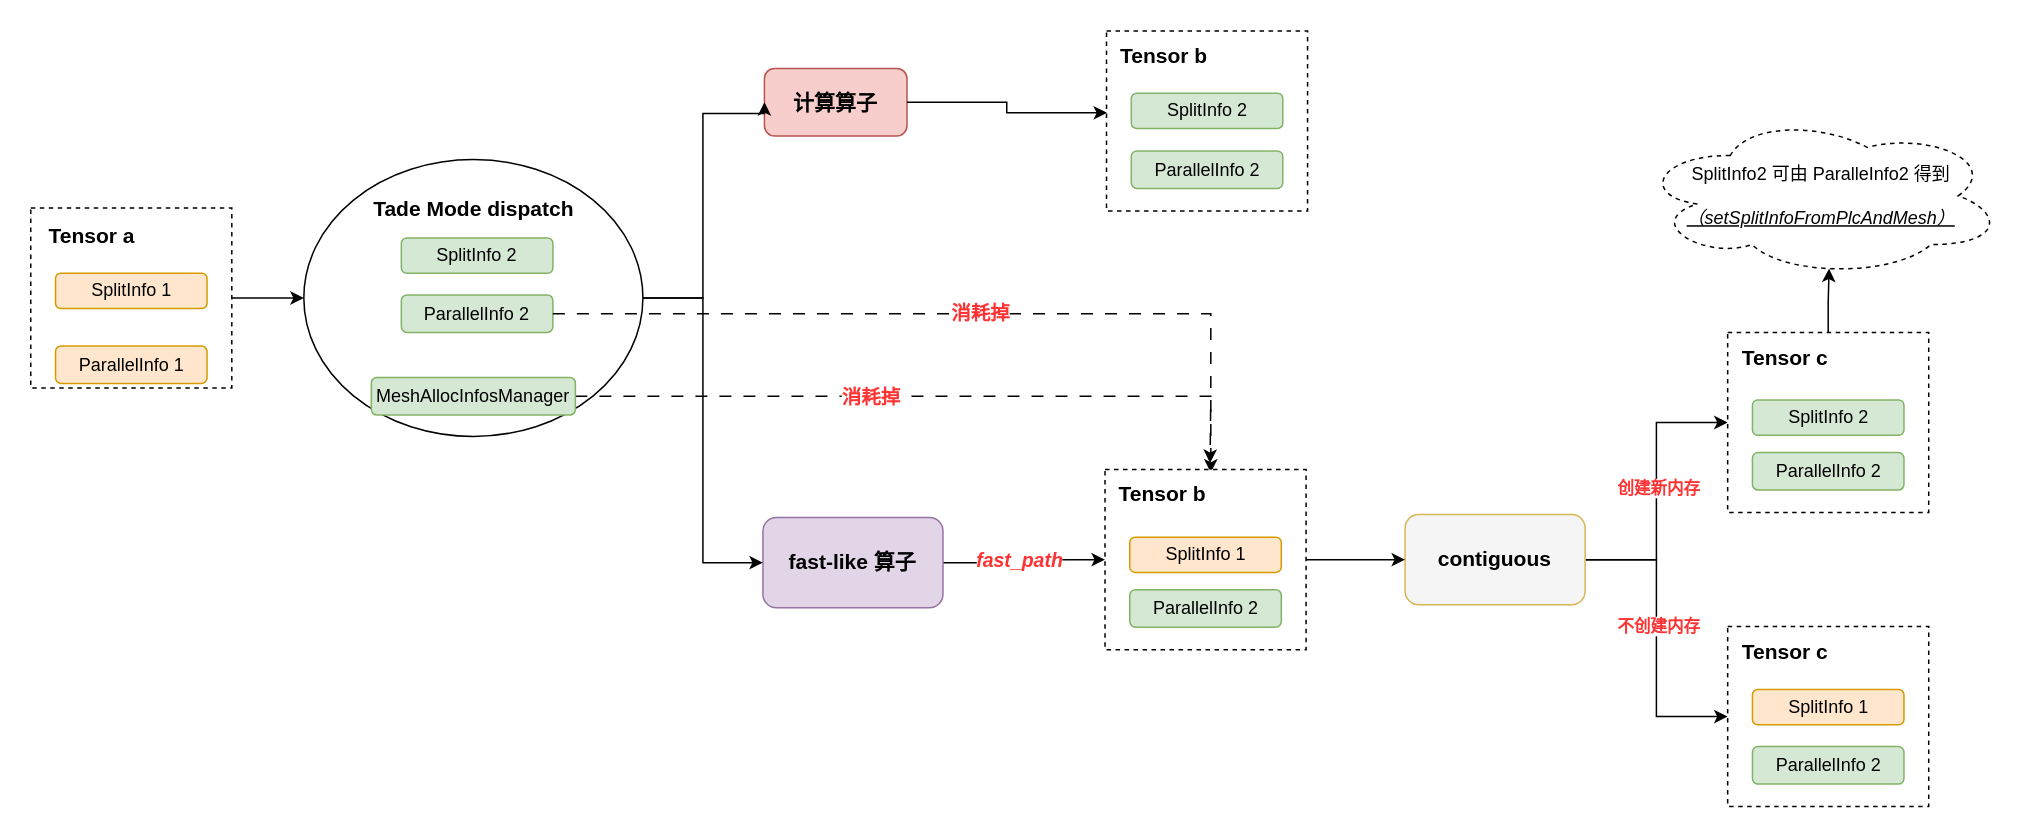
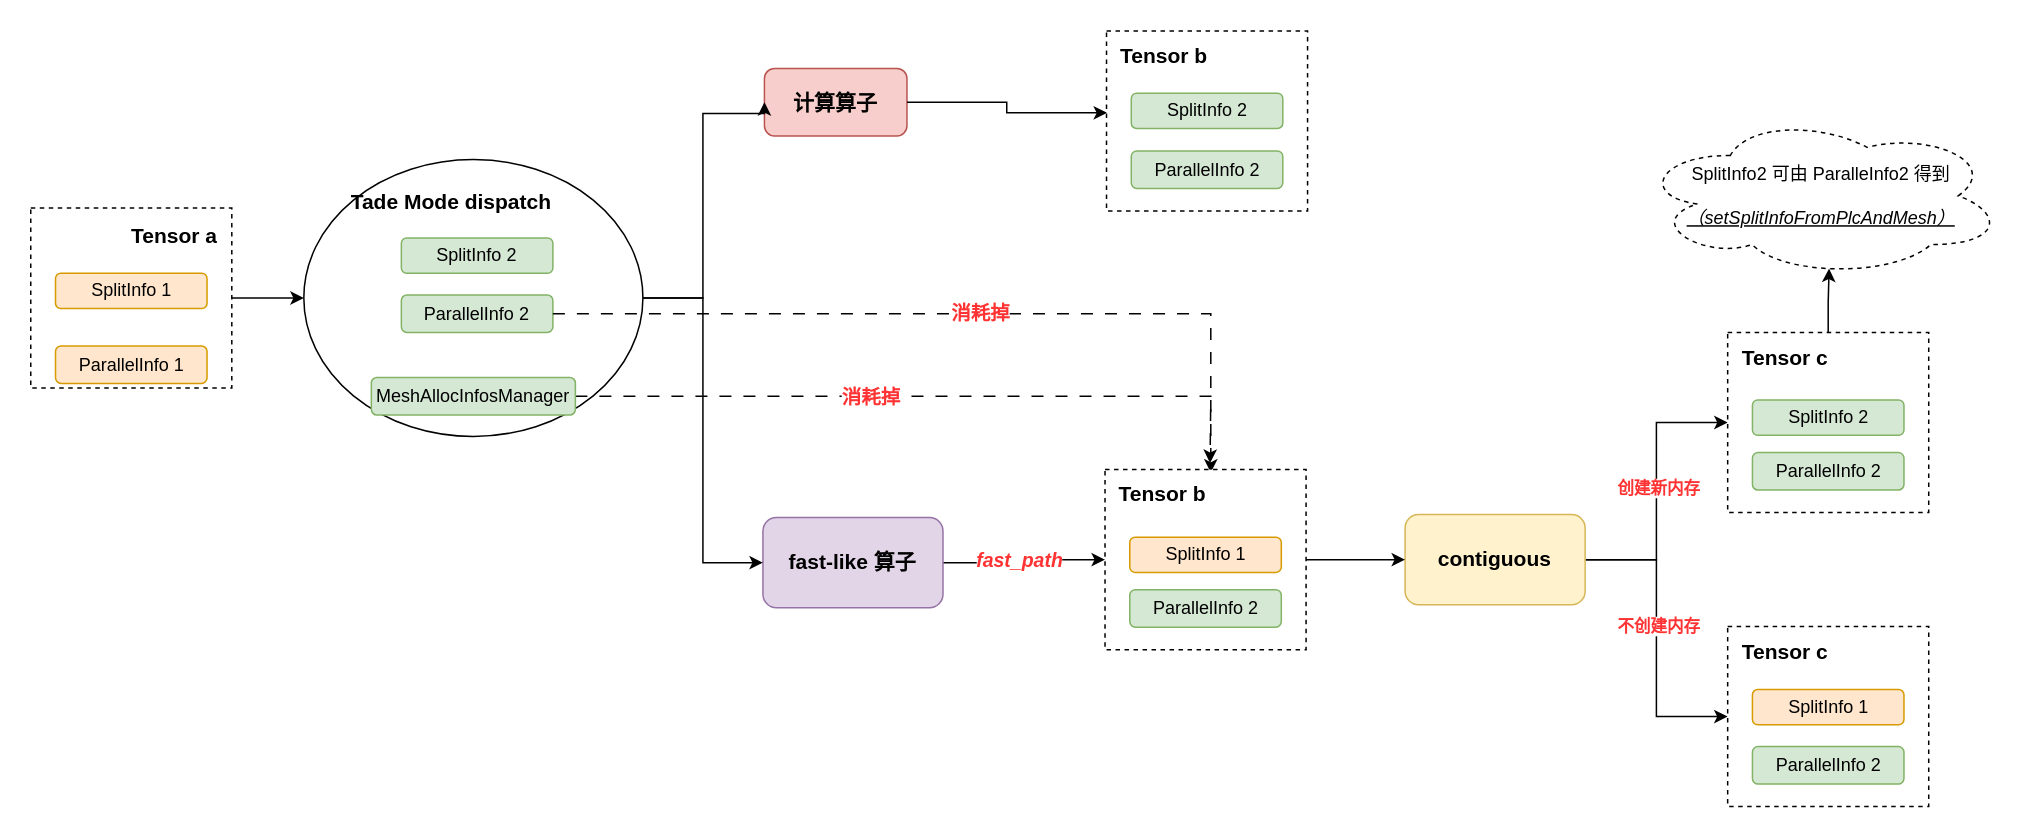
- <mxCell id="33" value="&lt;font style=&quot;font-size: 14px;&quot;&gt;&lt;b&gt;Tade Mode dispatch&lt;/b&gt;&lt;/font&gt;" style="text;html=1;align=center;verticalAlign=middle;whiteSpace=wrap;rounded=0;" parent="1" vertex="1"><mxGeometry x="245.5" y="124" width="139" height="30" as="geometry" /></mxCell>
+ <mxCell id="33" value="&lt;font style=&quot;font-size: 14px;&quot;&gt;&lt;b&gt;Tade Mode dispatch&lt;/b&gt;&lt;/font&gt;" style="text;html=1;align=center;verticalAlign=middle;whiteSpace=wrap;rounded=0;" parent="1" vertex="1"><mxGeometry x="230.5" y="119" width="139" height="30" as="geometry" /></mxCell>
- <mxCell id="19" value="&lt;b&gt;&lt;font style=&quot;font-size: 14px;&quot;&gt;Tensor a&lt;/font&gt;&lt;/b&gt;" style="text;html=1;align=center;verticalAlign=middle;whiteSpace=wrap;rounded=0;container=0;" parent="16" vertex="1"><mxGeometry x="10.5" y="4" width="60" height="30" as="geometry" /></mxCell>
+ <mxCell id="19" value="&lt;b&gt;&lt;font style=&quot;font-size: 14px;&quot;&gt;Tensor a&lt;/font&gt;&lt;/b&gt;" style="text;html=1;align=center;verticalAlign=middle;whiteSpace=wrap;rounded=0;container=0;" parent="16" vertex="1"><mxGeometry x="65.5" y="4" width="60" height="30" as="geometry" /></mxCell>
- <mxCell id="14" value="&lt;font style=&quot;font-size: 14px;&quot;&gt;&lt;b&gt;contiguous&lt;/b&gt;&lt;/font&gt;" style="rounded=1;whiteSpace=wrap;html=1;fillColor=#f5f5f5;strokeColor=#d6b656;" parent="1" vertex="1"><mxGeometry x="936" y="342.4" width="120" height="60" as="geometry" /></mxCell>
+ <mxCell id="14" value="&lt;font style=&quot;font-size: 14px;&quot;&gt;&lt;b&gt;contiguous&lt;/b&gt;&lt;/font&gt;" style="rounded=1;whiteSpace=wrap;html=1;fillColor=#fff2cc;strokeColor=#d6b656;" parent="1" vertex="1"><mxGeometry x="936" y="342.4" width="120" height="60" as="geometry" /></mxCell>
